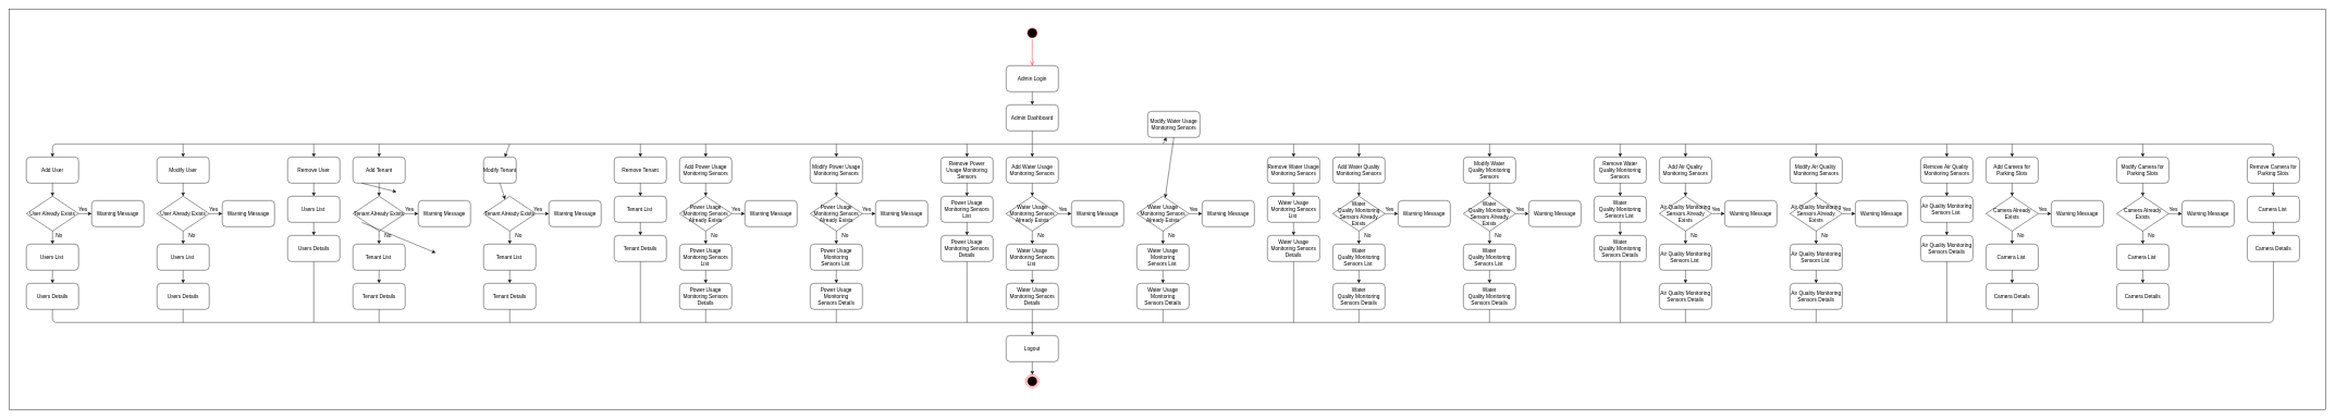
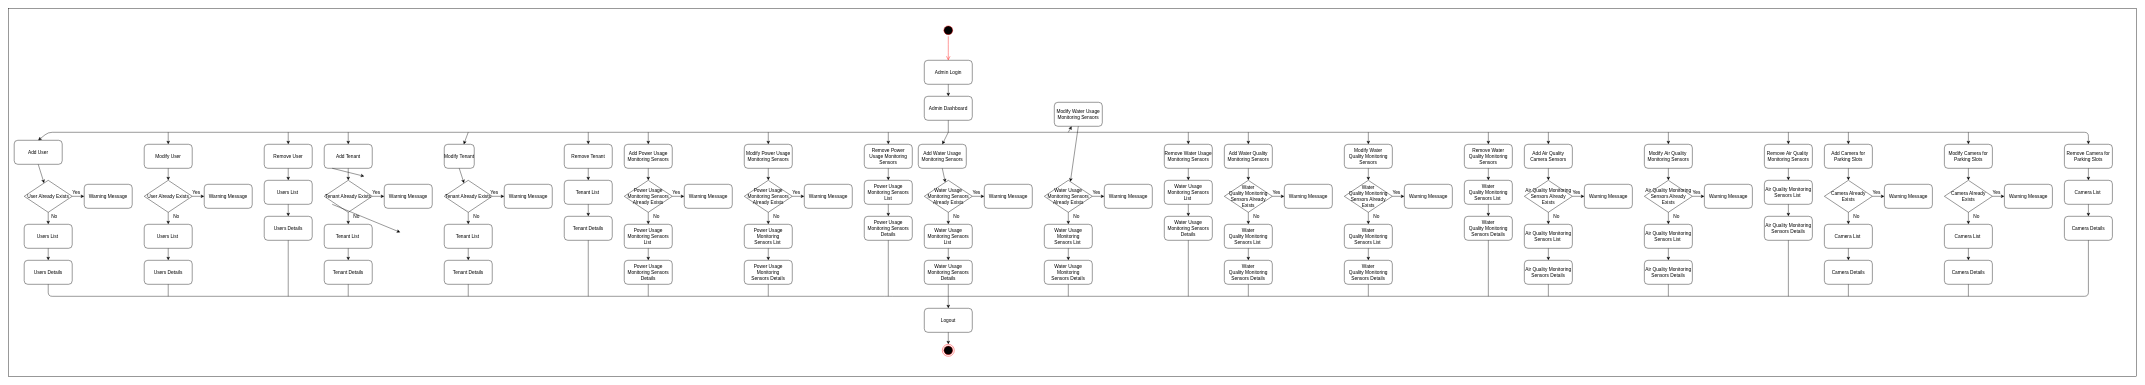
- <mxCell id="7" value="Add User" style="rounded=1;whiteSpace=wrap;html=1;fillColor=none;" parent="1" vertex="1"><mxGeometry x="60" y="360" width="120" height="60" as="geometry" /></mxCell>
+ <mxCell id="7" value="Add User" style="rounded=1;whiteSpace=wrap;html=1;fillColor=none;" parent="1" vertex="1"><mxGeometry x="35" y="350" width="120" height="60" as="geometry" /></mxCell>
- <mxCell id="103" value="Add Water Usage Monitoring Sensors" style="rounded=1;whiteSpace=wrap;html=1;fillColor=none;" vertex="1" parent="1"><mxGeometry x="2310" y="360" width="120" height="60" as="geometry" /></mxCell>
+ <mxCell id="103" value="Add Water Usage Monitoring Sensors" style="rounded=1;whiteSpace=wrap;html=1;fillColor=none;" vertex="1" parent="1"><mxGeometry x="2295" y="360" width="120" height="60" as="geometry" /></mxCell>
- <mxCell id="163" value="Add Air Quality Monitoring Sensors" style="rounded=1;whiteSpace=wrap;html=1;fillColor=none;" vertex="1" parent="1"><mxGeometry x="3810" y="360" width="120" height="60" as="geometry" /></mxCell>
+ <mxCell id="163" value="Add Air Quality Camera Sensors" style="rounded=1;whiteSpace=wrap;html=1;fillColor=none;" vertex="1" parent="1"><mxGeometry x="3810" y="360" width="120" height="60" as="geometry" /></mxCell>
